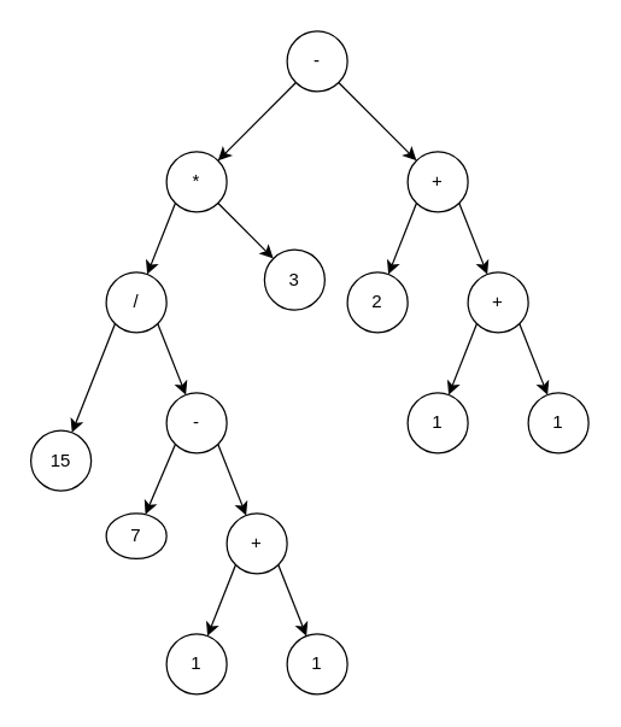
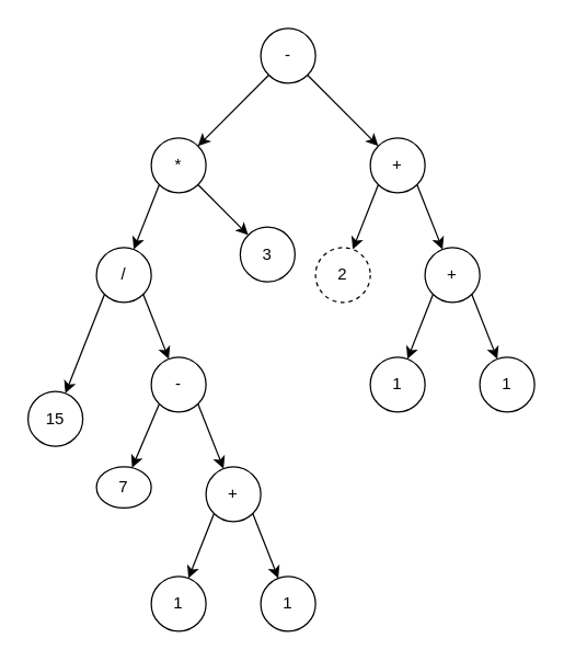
- <mxCell id="27" value="2" style="ellipse;whiteSpace=wrap;html=1;aspect=fixed;fontSize=12;" vertex="1" parent="1"><mxGeometry x="230" y="180" width="40" height="40" as="geometry" /></mxCell>
+ <mxCell id="27" value="2" style="ellipse;whiteSpace=wrap;html=1;aspect=fixed;fontSize=12;dashed=1;" vertex="1" parent="1"><mxGeometry x="230" y="180" width="40" height="40" as="geometry" /></mxCell>
